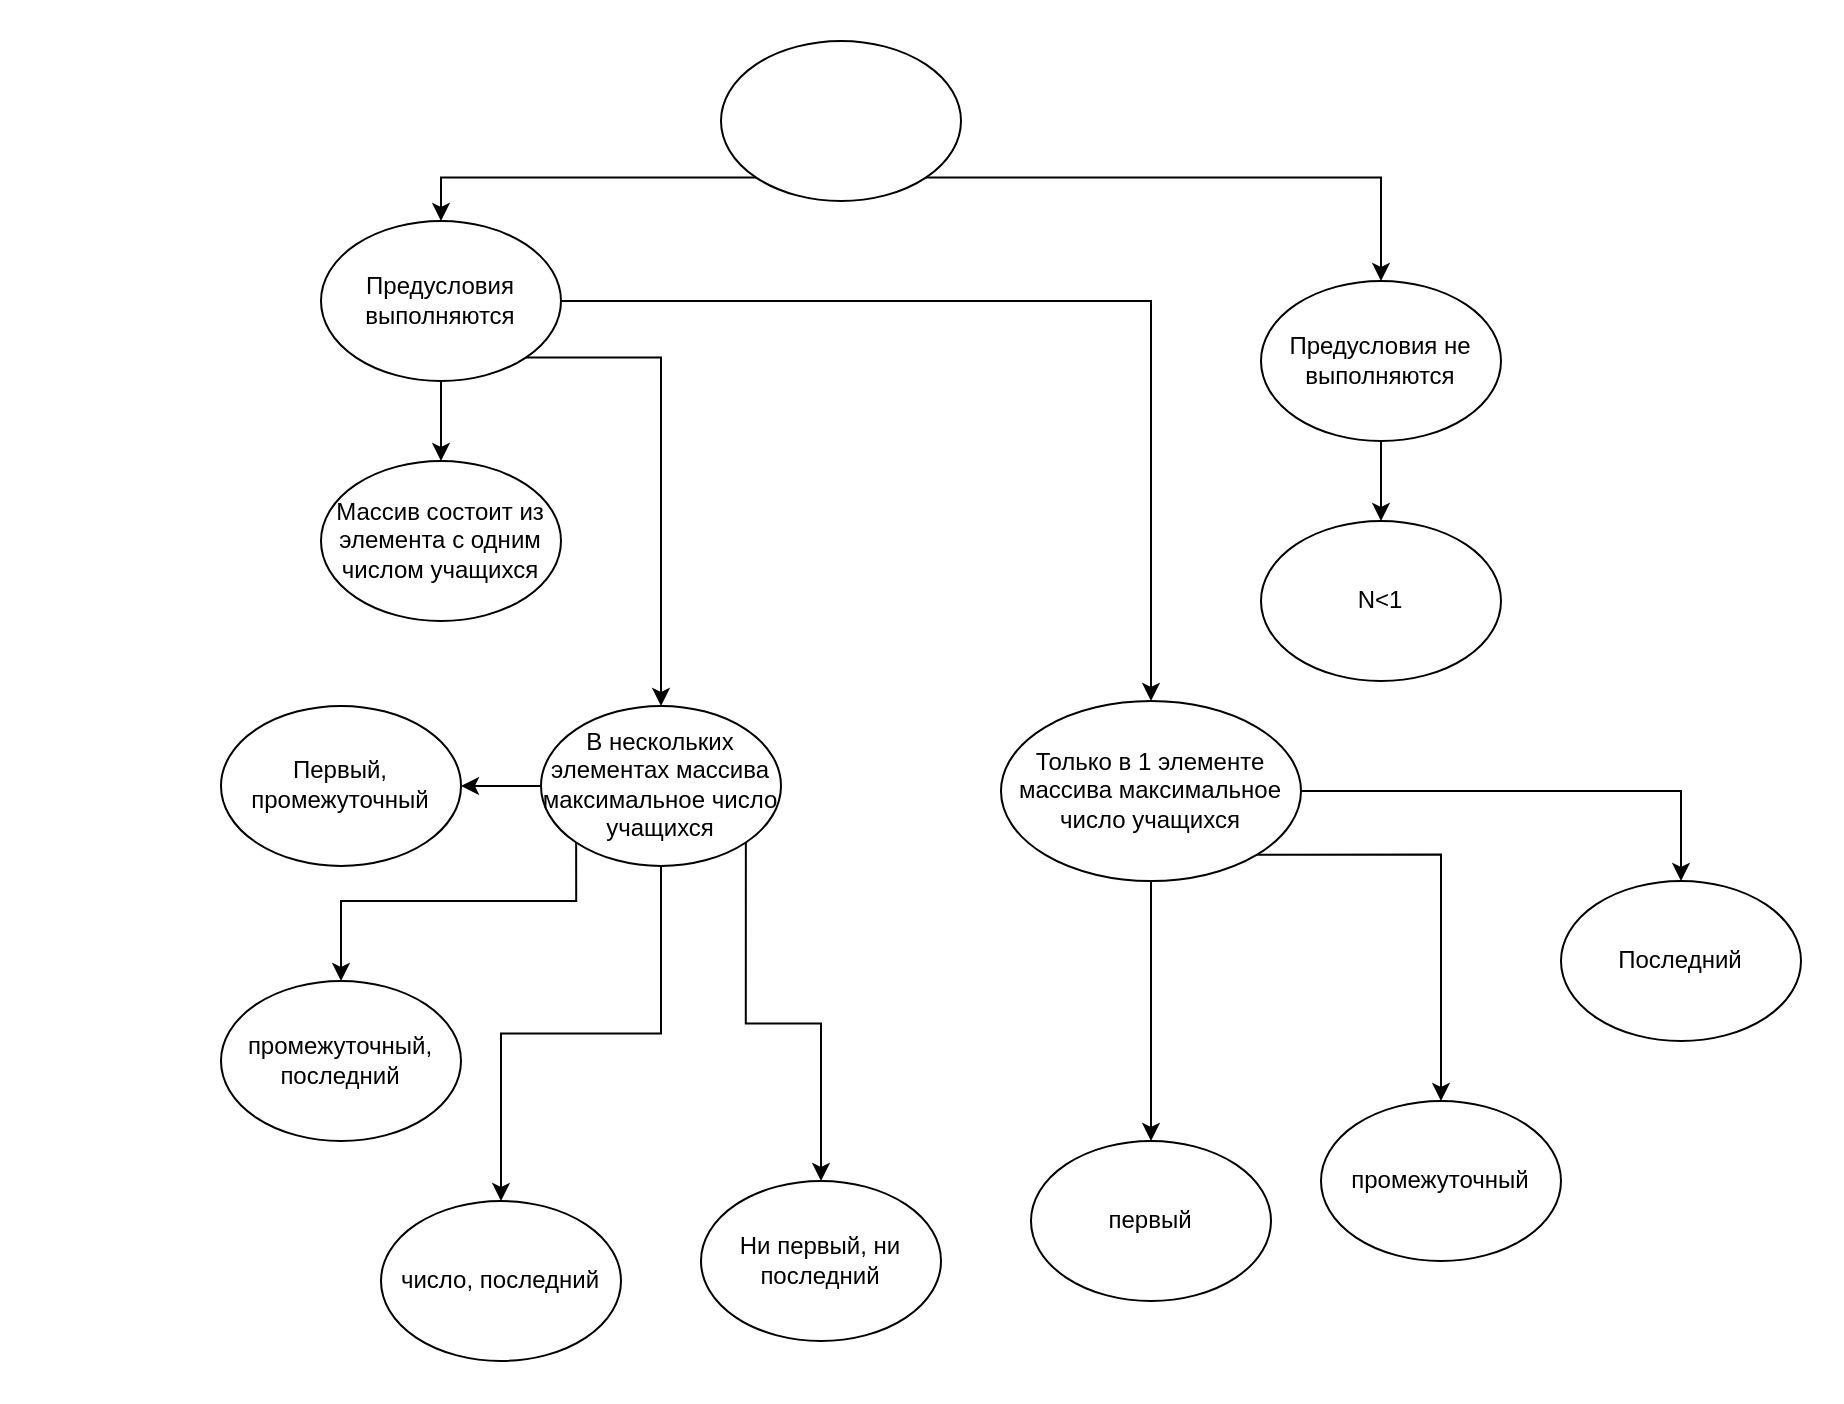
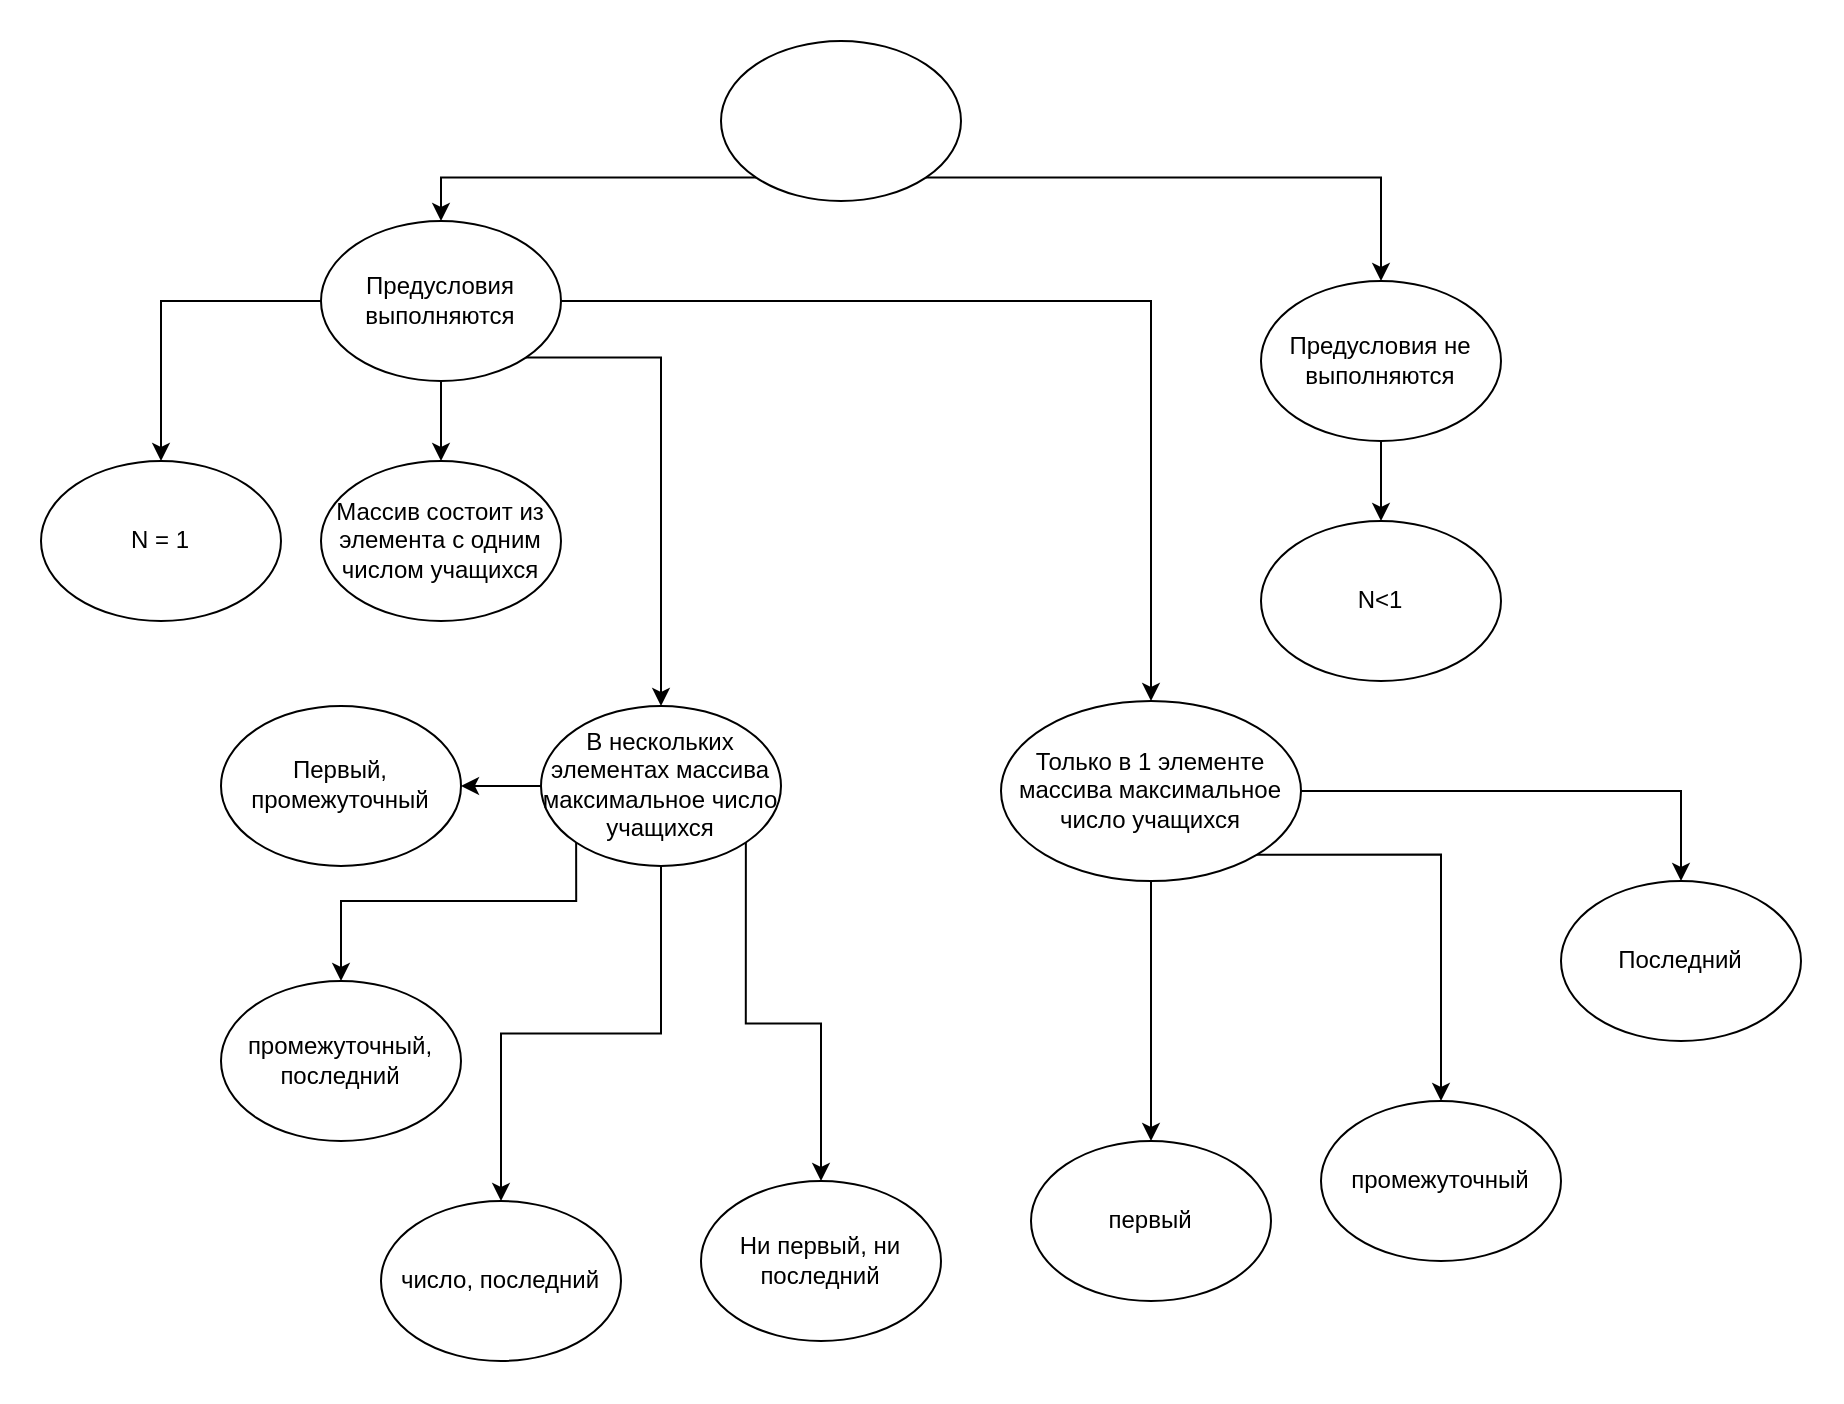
+ <mxCell id="8" style="edgeStyle=orthogonalEdgeStyle;rounded=0;orthogonalLoop=1;jettySize=auto;html=1;" edge="1" parent="1" source="12" target="13"><mxGeometry relative="1" as="geometry"><mxPoint x="110" y="260" as="targetPoint" /></mxGeometry></mxCell>
+ <mxCell id="13" value="N = 1" style="ellipse;whiteSpace=wrap;html=1;" vertex="1" parent="1"><mxGeometry x="20" y="230" width="120" height="80" as="geometry" /></mxCell>
